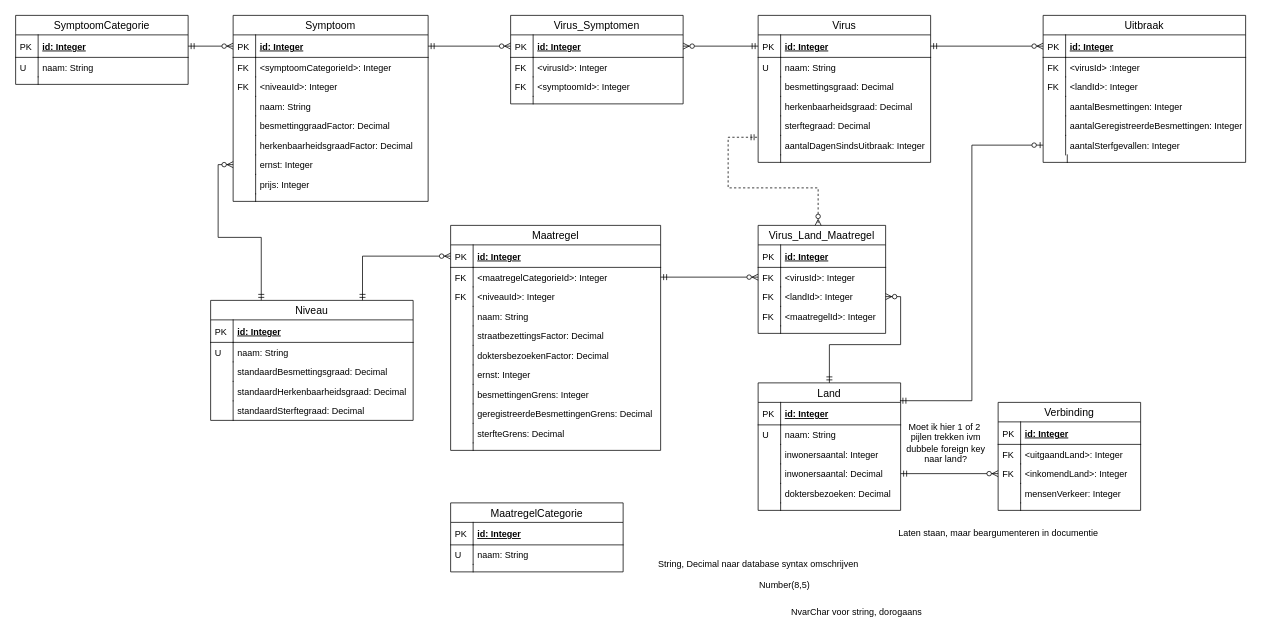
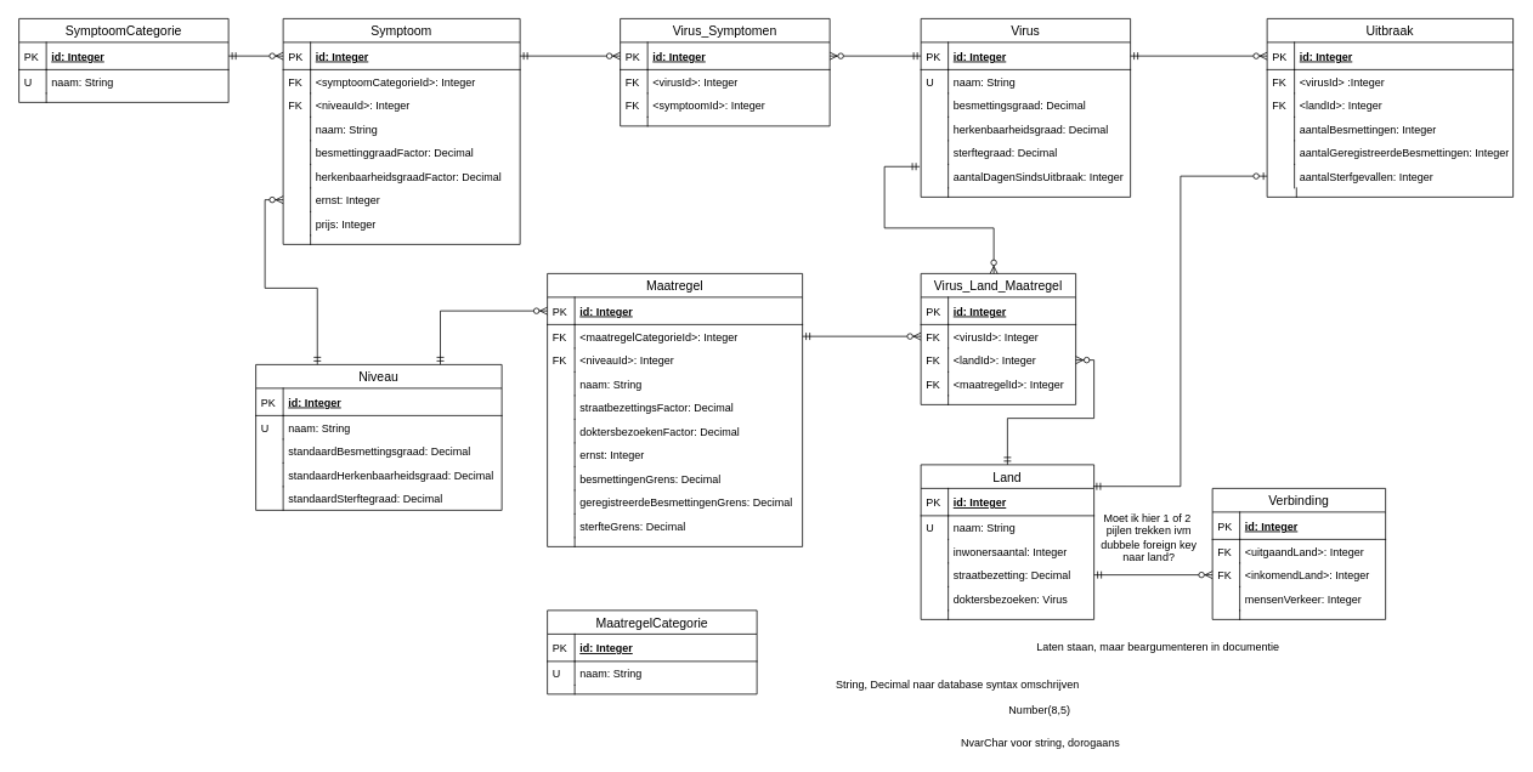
- <mxCell id="149" style="edgeStyle=orthogonalEdgeStyle;rounded=0;orthogonalLoop=1;jettySize=auto;html=1;startArrow=ERmandOne;startFill=0;endArrow=ERzeroToMany;endFill=1;exitX=-0.006;exitY=0.097;exitDx=0;exitDy=0;exitPerimeter=0;dashed=1;" edge="1" parent="1" source="13" target="67"><mxGeometry relative="1" as="geometry"><mxPoint x="1090" y="240" as="sourcePoint" /><Array as="points"><mxPoint x="970" y="183" /><mxPoint x="970" y="250" /><mxPoint x="1090" y="250" /></Array></mxGeometry></mxCell>
+ <mxCell id="149" style="edgeStyle=orthogonalEdgeStyle;rounded=0;orthogonalLoop=1;jettySize=auto;html=1;startArrow=ERmandOne;startFill=0;endArrow=ERzeroToMany;endFill=1;exitX=-0.006;exitY=0.097;exitDx=0;exitDy=0;exitPerimeter=0;" edge="1" parent="1" source="13" target="67"><mxGeometry relative="1" as="geometry"><mxPoint x="1090" y="240" as="sourcePoint" /><Array as="points"><mxPoint x="970" y="183" /><mxPoint x="970" y="250" /><mxPoint x="1090" y="250" /></Array></mxGeometry></mxCell>
- <mxCell id="106" value="besmettingenGrens: Integer" style="shape=partialRectangle;top=0;left=0;right=0;bottom=0;align=left;verticalAlign=top;fillColor=none;spacingLeft=34;spacingRight=4;overflow=hidden;rotatable=0;points=[[0,0.5],[1,0.5]];portConstraint=eastwest;dropTarget=0;fontSize=12;" vertex="1" parent="91"><mxGeometry y="212" width="280" height="26" as="geometry" /></mxCell>
+ <mxCell id="106" value="besmettingenGrens: Decimal" style="shape=partialRectangle;top=0;left=0;right=0;bottom=0;align=left;verticalAlign=top;fillColor=none;spacingLeft=34;spacingRight=4;overflow=hidden;rotatable=0;points=[[0,0.5],[1,0.5]];portConstraint=eastwest;dropTarget=0;fontSize=12;" vertex="1" parent="91"><mxGeometry y="212" width="280" height="26" as="geometry" /></mxCell>
- <mxCell id="85" value="inwonersaantal: Decimal" style="shape=partialRectangle;top=0;left=0;right=0;bottom=0;align=left;verticalAlign=top;fillColor=none;spacingLeft=34;spacingRight=4;overflow=hidden;rotatable=0;points=[[0,0.5],[1,0.5]];portConstraint=eastwest;dropTarget=0;fontSize=12;" vertex="1" parent="78"><mxGeometry y="108" width="190" height="26" as="geometry" /></mxCell>
+ <mxCell id="85" value="straatbezetting: Decimal" style="shape=partialRectangle;top=0;left=0;right=0;bottom=0;align=left;verticalAlign=top;fillColor=none;spacingLeft=34;spacingRight=4;overflow=hidden;rotatable=0;points=[[0,0.5],[1,0.5]];portConstraint=eastwest;dropTarget=0;fontSize=12;" vertex="1" parent="78"><mxGeometry y="108" width="190" height="26" as="geometry" /></mxCell>
- <mxCell id="87" value="doktersbezoeken: Decimal" style="shape=partialRectangle;top=0;left=0;right=0;bottom=0;align=left;verticalAlign=top;fillColor=none;spacingLeft=34;spacingRight=4;overflow=hidden;rotatable=0;points=[[0,0.5],[1,0.5]];portConstraint=eastwest;dropTarget=0;fontSize=12;" vertex="1" parent="78"><mxGeometry y="134" width="190" height="26" as="geometry" /></mxCell>
+ <mxCell id="87" value="doktersbezoeken: Virus" style="shape=partialRectangle;top=0;left=0;right=0;bottom=0;align=left;verticalAlign=top;fillColor=none;spacingLeft=34;spacingRight=4;overflow=hidden;rotatable=0;points=[[0,0.5],[1,0.5]];portConstraint=eastwest;dropTarget=0;fontSize=12;" vertex="1" parent="78"><mxGeometry y="134" width="190" height="26" as="geometry" /></mxCell>
- <mxCell id="156" value="Laten staan, maar beargumenteren in documentie" style="text;html=1;align=center;verticalAlign=middle;resizable=0;points=[];autosize=1;" vertex="1" parent="1"><mxGeometry x="1190" y="701" width="280" height="20" as="geometry" /></mxCell>
+ <mxCell id="156" value="Laten staan, maar beargumenteren in documentie" style="text;html=1;align=center;verticalAlign=middle;resizable=0;points=[];autosize=1;" vertex="1" parent="1"><mxGeometry x="1130" y="701" width="280" height="20" as="geometry" /></mxCell>
- <mxCell id="157" value="String, Decimal naar database syntax omschrijven" style="text;html=1;align=center;verticalAlign=middle;resizable=0;points=[];autosize=1;" vertex="1" parent="1"><mxGeometry x="870" y="742" width="280" height="20" as="geometry" /></mxCell>
+ <mxCell id="157" value="String, Decimal naar database syntax omschrijven" style="text;html=1;align=center;verticalAlign=middle;resizable=0;points=[];autosize=1;" vertex="1" parent="1"><mxGeometry x="910" y="742" width="280" height="20" as="geometry" /></mxCell>
- <mxCell id="158" value="Number(8,5)" style="text;html=1;align=center;verticalAlign=middle;resizable=0;points=[];autosize=1;" vertex="1" parent="1"><mxGeometry x="1005" y="770" width="80" height="20" as="geometry" /></mxCell>
+ <mxCell id="158" value="Number(8,5)" style="text;html=1;align=center;verticalAlign=middle;resizable=0;points=[];autosize=1;" vertex="1" parent="1"><mxGeometry x="1100" y="770" width="80" height="20" as="geometry" /></mxCell>
